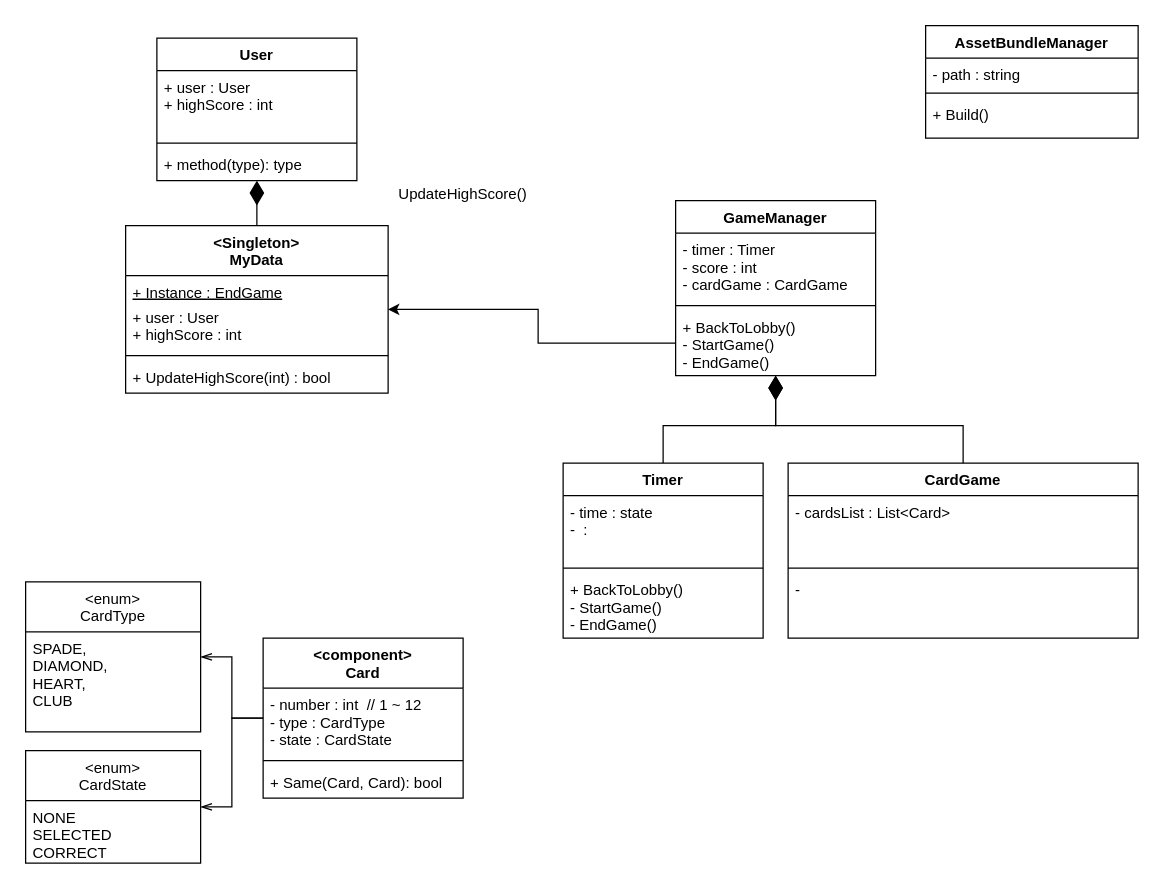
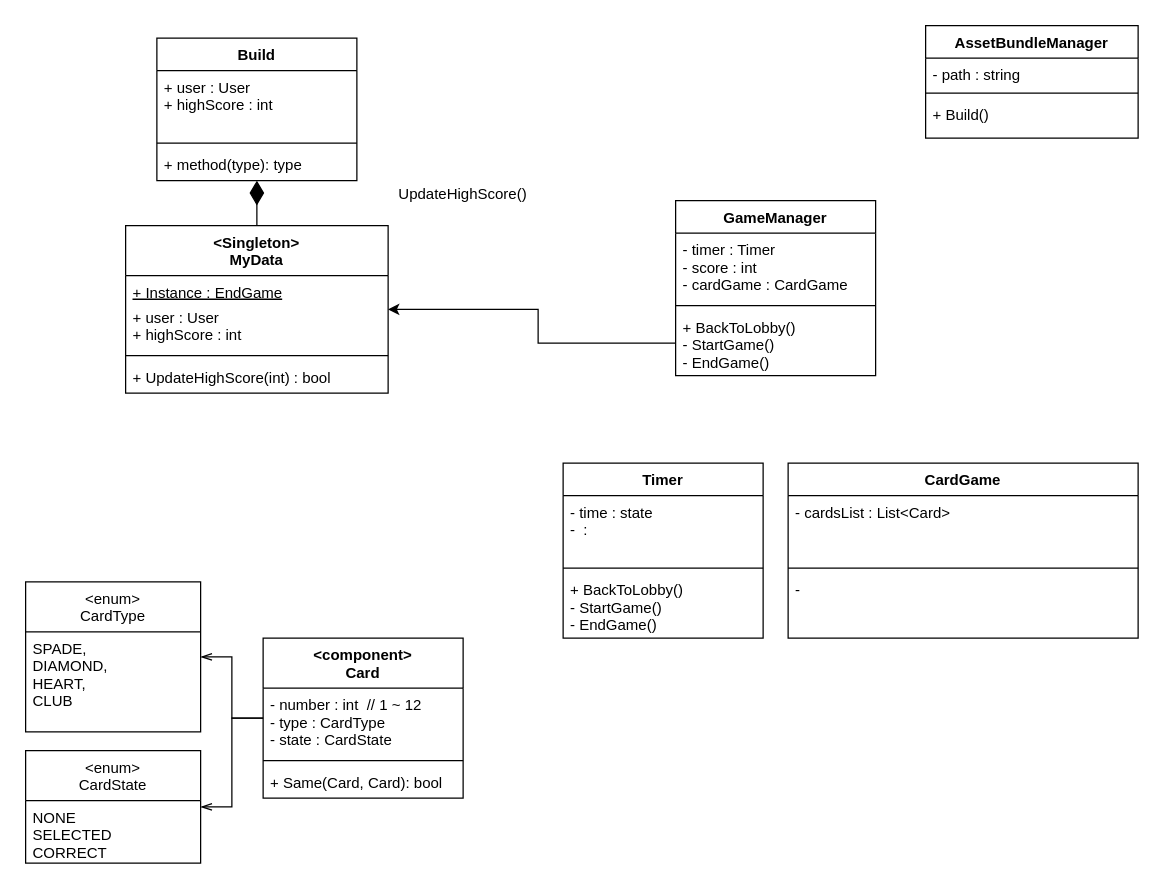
- <mxCell id="31" value="User" style="swimlane;fontStyle=1;align=center;verticalAlign=top;childLayout=stackLayout;horizontal=1;startSize=26;horizontalStack=0;resizeParent=1;resizeParentMax=0;resizeLast=0;collapsible=1;marginBottom=0;" parent="1" vertex="1"><mxGeometry x="125" y="30" width="160" height="114" as="geometry" /></mxCell>
+ <mxCell id="31" value="Build" style="swimlane;fontStyle=1;align=center;verticalAlign=top;childLayout=stackLayout;horizontal=1;startSize=26;horizontalStack=0;resizeParent=1;resizeParentMax=0;resizeLast=0;collapsible=1;marginBottom=0;" parent="1" vertex="1"><mxGeometry x="125" y="30" width="160" height="114" as="geometry" /></mxCell>
- <mxCell id="7" style="edgeStyle=orthogonalEdgeStyle;rounded=0;orthogonalLoop=1;jettySize=auto;html=1;endArrow=diamondThin;endFill=1;strokeWidth=1;endSize=17;" parent="1" source="20" target="8" edge="1"><mxGeometry relative="1" as="geometry"><mxPoint x="760" y="130" as="targetPoint" /></mxGeometry></mxCell>
- <mxCell id="28" style="edgeStyle=orthogonalEdgeStyle;rounded=0;orthogonalLoop=1;jettySize=auto;html=1;endArrow=diamondThin;endFill=1;strokeWidth=1;endSize=17;" parent="1" source="24" target="8" edge="1"><mxGeometry relative="1" as="geometry"><mxPoint x="710" y="230" as="sourcePoint" /><mxPoint x="760" y="330" as="targetPoint" /><Array as="points" /></mxGeometry></mxCell>
